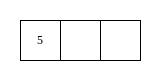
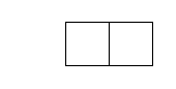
- <mxCell id="2" value="5" style="whiteSpace=wrap;html=1;aspect=fixed;fontFamily=Fira Code;" parent="1" vertex="1"><mxGeometry x="20" y="20" width="40" height="40" as="geometry" /></mxCell>
